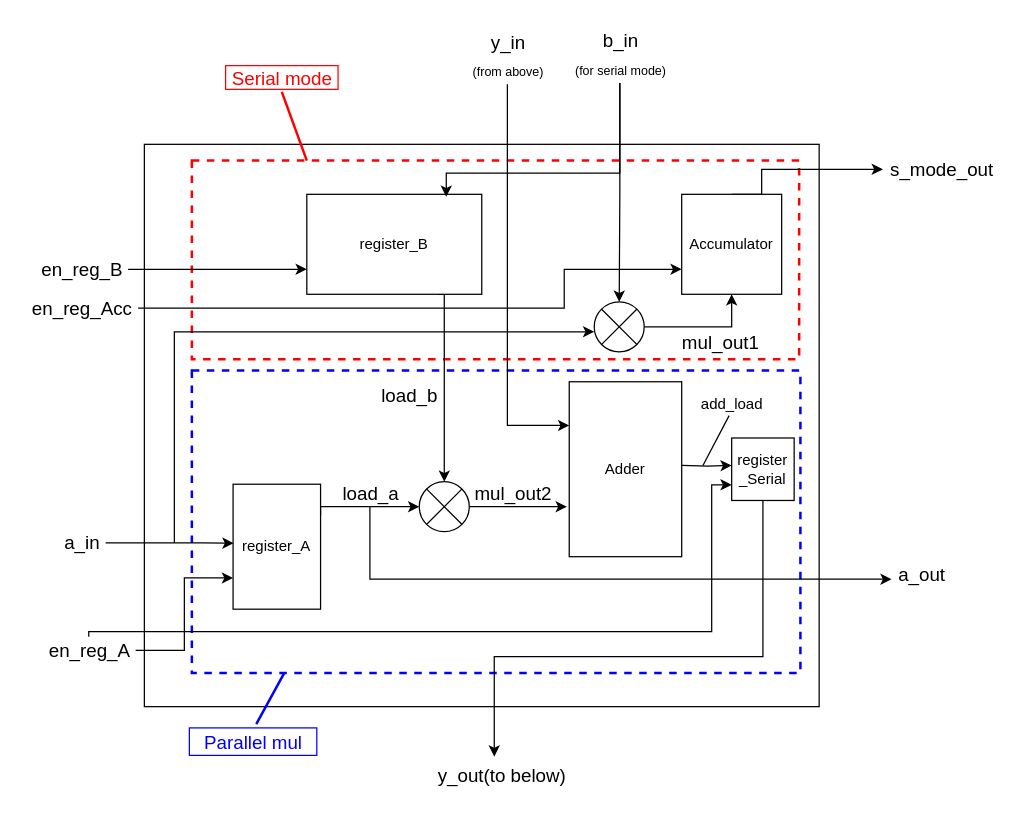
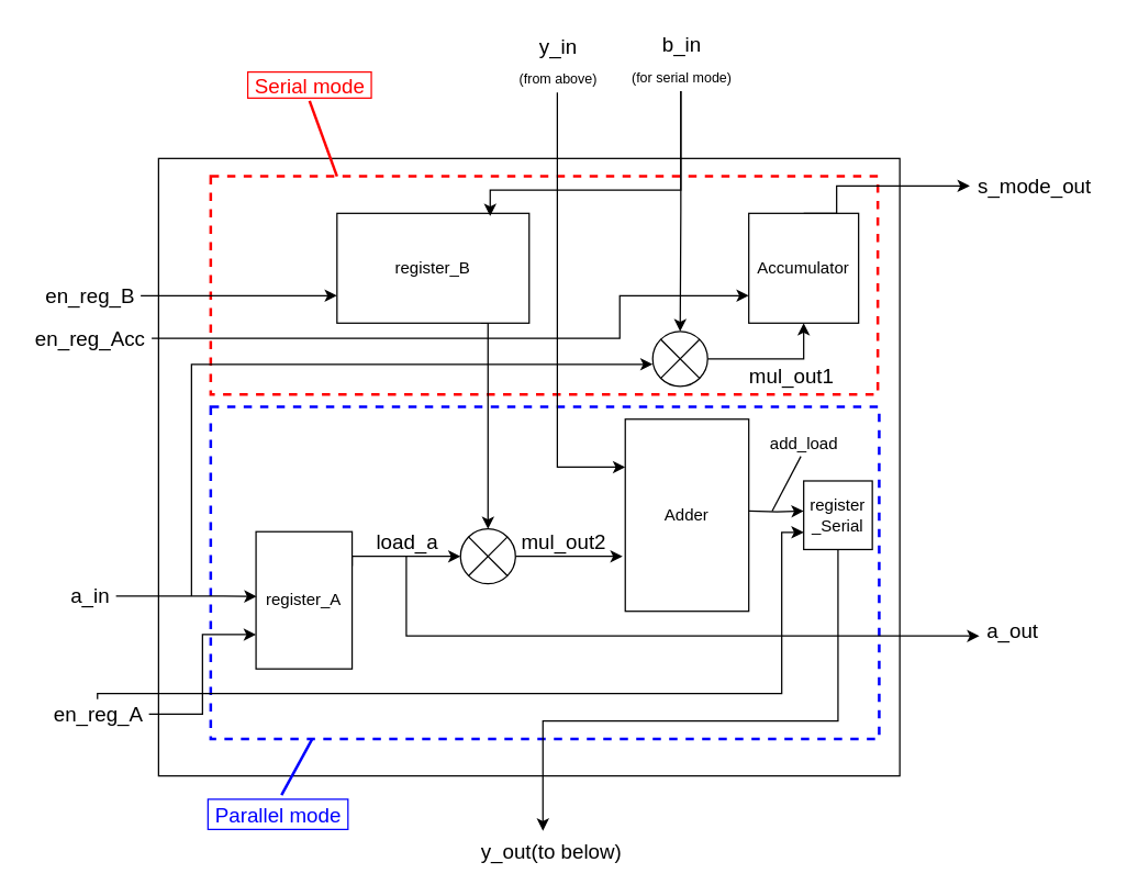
- <mxCell id="41" value="load_b" style="text;html=1;align=center;verticalAlign=middle;resizable=0;points=[];autosize=1;strokeColor=none;fillColor=none;fontSize=15;" vertex="1" parent="1"><mxGeometry x="299" y="305" width="55" height="22" as="geometry" /></mxCell>
- <mxCell id="46" value="&lt;font color=&quot;#0000ff&quot; style=&quot;font-size: 15px;&quot;&gt;Parallel mul&lt;/font&gt;" style="text;html=1;align=center;verticalAlign=middle;resizable=0;points=[];autosize=1;strokeColor=#0000FF;fillColor=none;fontColor=#FF0000;fontSize=15;" vertex="1" parent="1"><mxGeometry x="151" y="582" width="102" height="22" as="geometry" /></mxCell>
+ <mxCell id="46" value="&lt;font color=&quot;#0000ff&quot; style=&quot;font-size: 15px;&quot;&gt;Parallel mode&lt;/font&gt;" style="text;html=1;align=center;verticalAlign=middle;resizable=0;points=[];autosize=1;strokeColor=#0000FF;fillColor=none;fontColor=#FF0000;fontSize=15;" vertex="1" parent="1"><mxGeometry x="151" y="582" width="102" height="22" as="geometry" /></mxCell>
